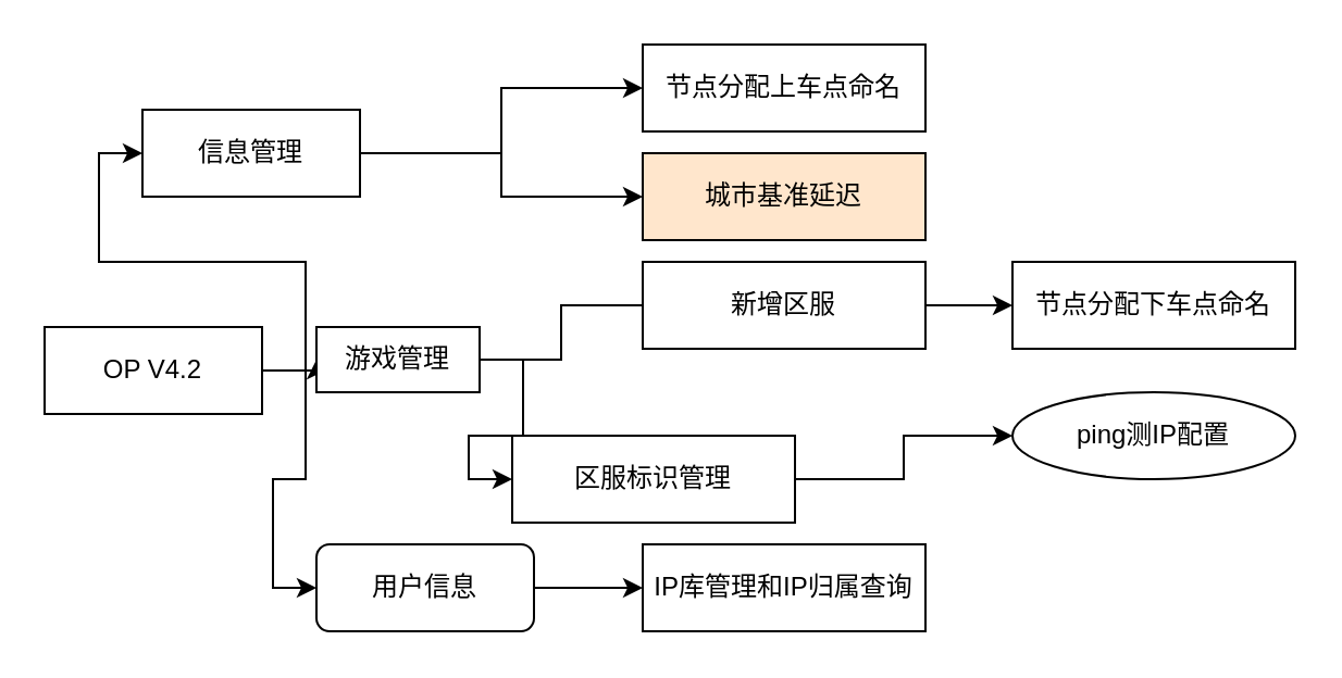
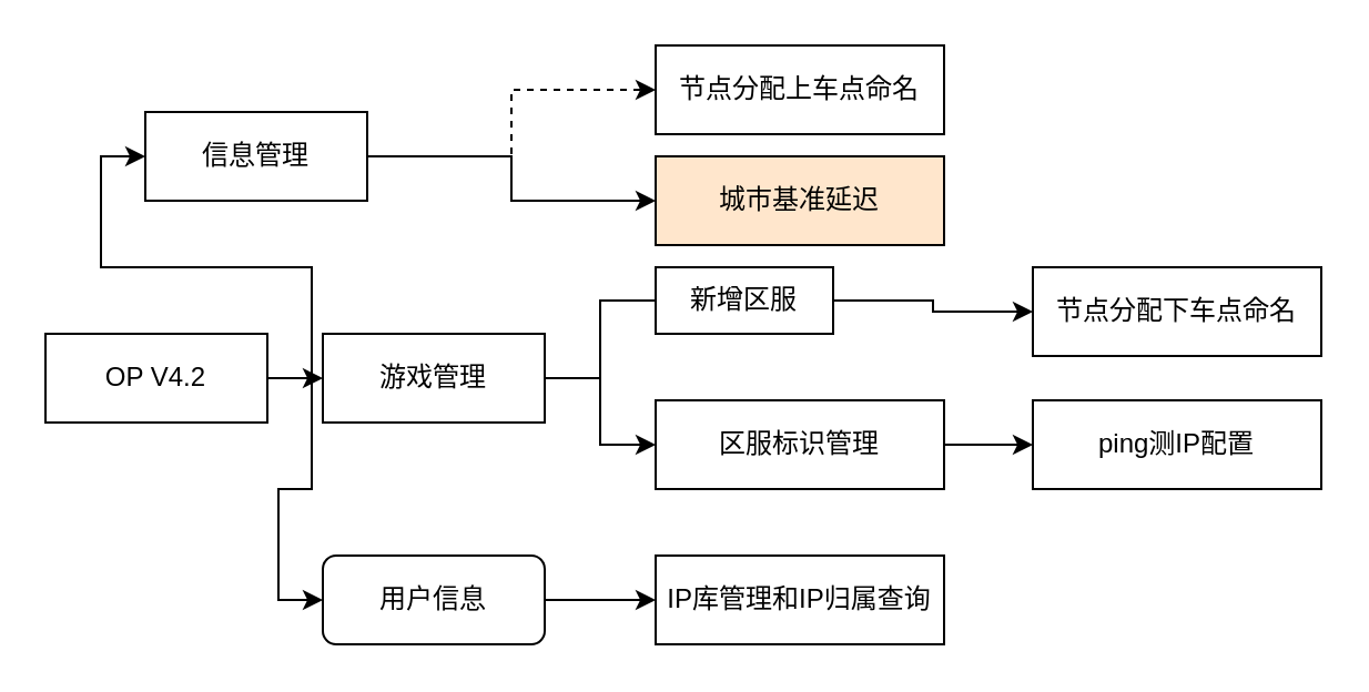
- <mxCell id="7" style="edgeStyle=orthogonalEdgeStyle;rounded=0;orthogonalLoop=1;jettySize=auto;html=1;exitX=1;exitY=0.5;exitDx=0;exitDy=0;entryX=0;entryY=0.5;entryDx=0;entryDy=0;" edge="1" parent="1" source="8" target="14"><mxGeometry relative="1" as="geometry" /></mxCell>
+ <mxCell id="7" style="edgeStyle=orthogonalEdgeStyle;rounded=0;orthogonalLoop=1;jettySize=auto;html=1;exitX=1;exitY=0.5;exitDx=0;exitDy=0;entryX=0;entryY=0.5;entryDx=0;entryDy=0;dashed=1;" edge="1" parent="1" source="8" target="14"><mxGeometry relative="1" as="geometry" /></mxCell>
- <mxCell id="17" value="新增区服" style="rounded=0;whiteSpace=wrap;html=1;" vertex="1" parent="1"><mxGeometry x="295" y="120" width="130" height="40" as="geometry" /></mxCell>
+ <mxCell id="17" value="新增区服" style="rounded=0;whiteSpace=wrap;html=1;" vertex="1" parent="1"><mxGeometry x="295" y="120" width="80" height="30" as="geometry" /></mxCell>
- <mxCell id="11" value="游戏管理" style="rounded=0;whiteSpace=wrap;html=1;" vertex="1" parent="1"><mxGeometry x="145" y="150" width="75" height="30" as="geometry" /></mxCell>
+ <mxCell id="11" value="游戏管理" style="rounded=0;whiteSpace=wrap;html=1;" vertex="1" parent="1"><mxGeometry x="145" y="150" width="100" height="40" as="geometry" /></mxCell>
- <mxCell id="21" value="ping测IP配置" style="ellipse;whiteSpace=wrap;html=1;" vertex="1" parent="1"><mxGeometry x="465" y="180" width="130" height="40" as="geometry" /></mxCell>
+ <mxCell id="21" value="ping测IP配置" style="rounded=0;whiteSpace=wrap;html=1;" vertex="1" parent="1"><mxGeometry x="465" y="180" width="130" height="40" as="geometry" /></mxCell>
- <mxCell id="19" value="区服标识管理" style="rounded=0;whiteSpace=wrap;html=1;" vertex="1" parent="1"><mxGeometry x="235" y="200" width="130" height="40" as="geometry" /></mxCell>
+ <mxCell id="19" value="区服标识管理" style="rounded=0;whiteSpace=wrap;html=1;" vertex="1" parent="1"><mxGeometry x="295" y="180" width="130" height="40" as="geometry" /></mxCell>
